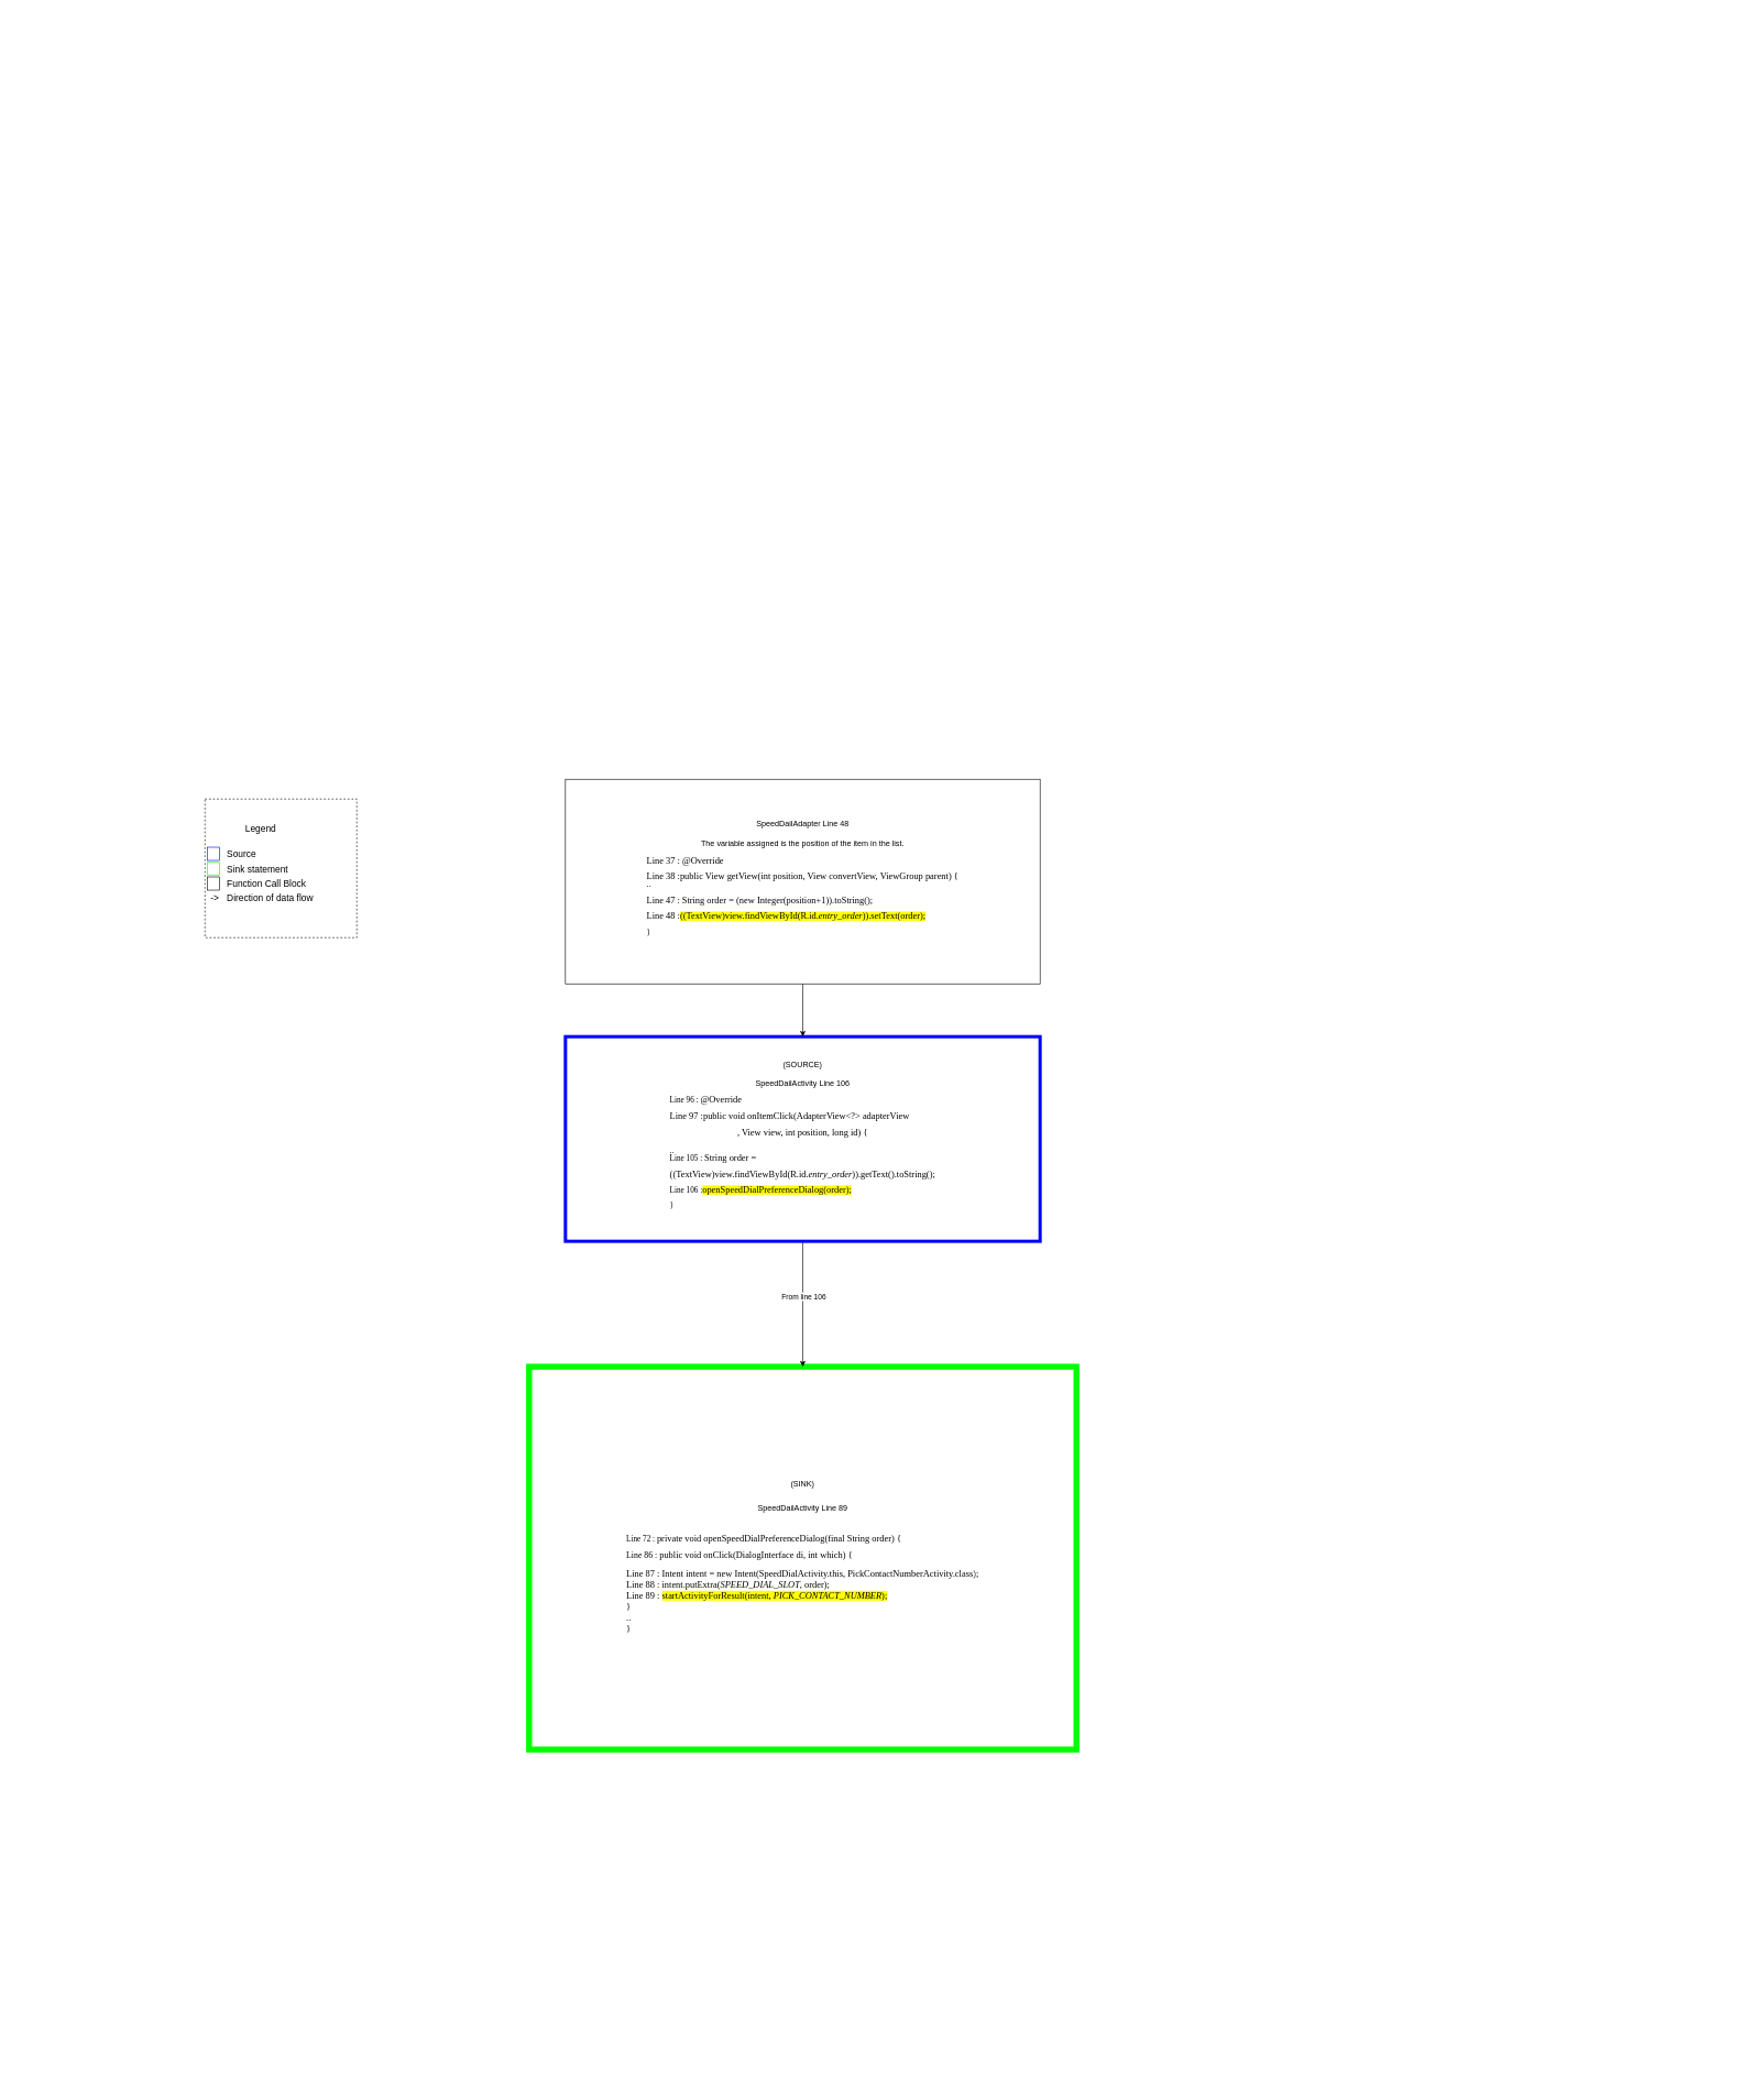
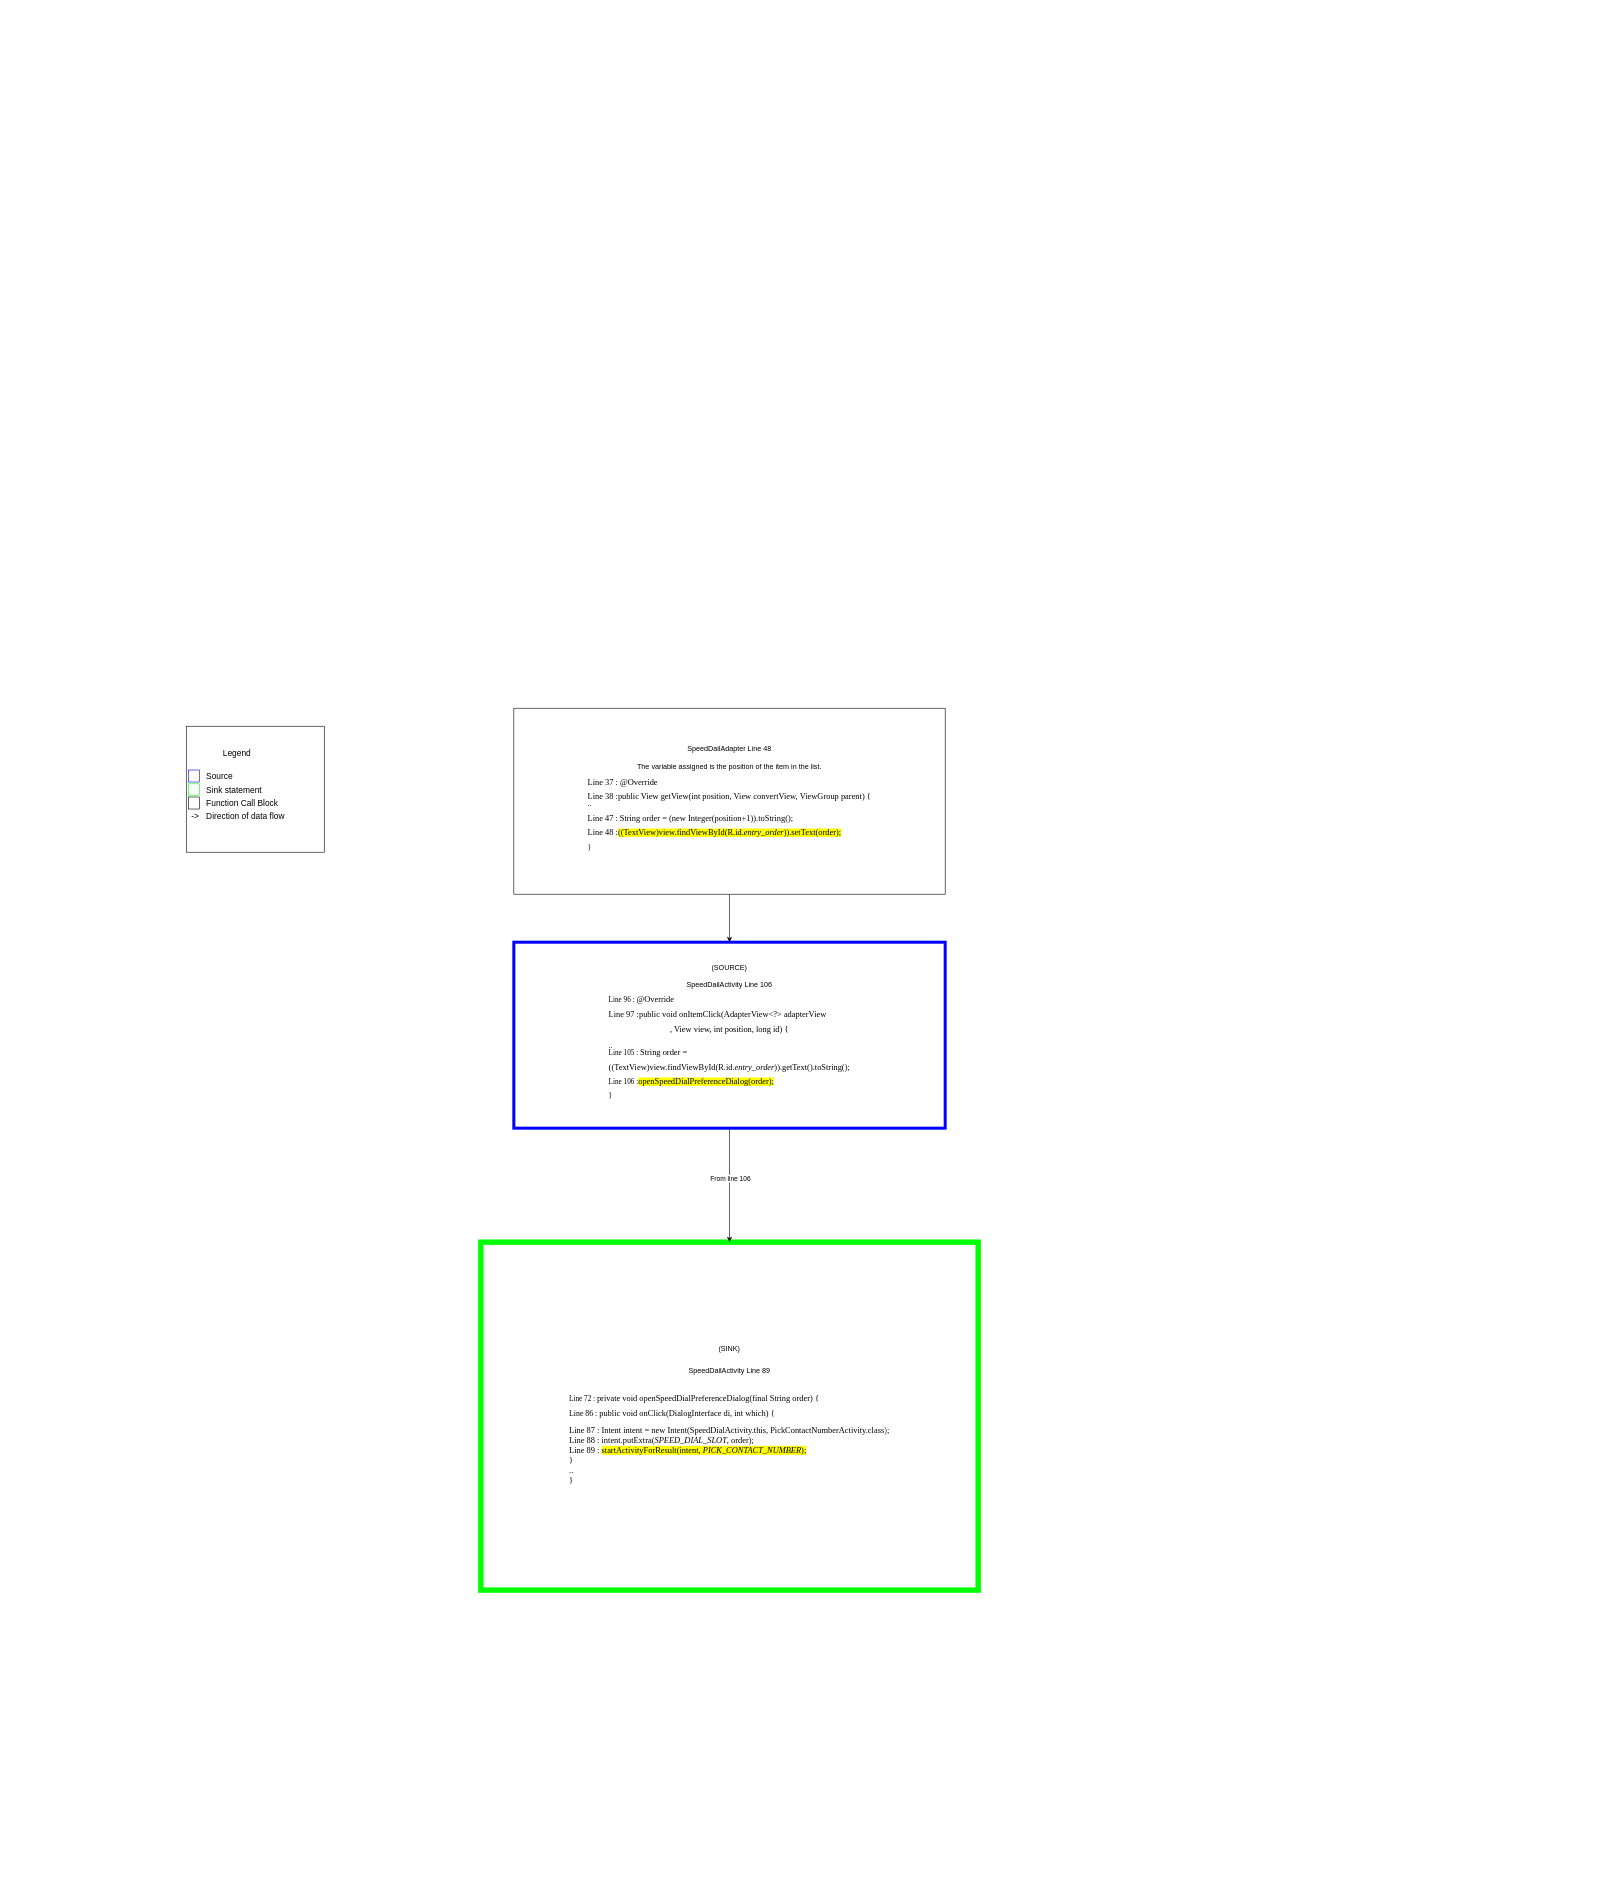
- <mxCell id="45" value="&lt;p style=&quot;line-height: 110%&quot;&gt;&lt;/p&gt;&lt;div style=&quot;text-align: center ; font-size: 14px&quot;&gt;&lt;span&gt;&lt;font style=&quot;font-size: 14px&quot;&gt;&lt;br&gt;&lt;/font&gt;&lt;/span&gt;&lt;/div&gt;&lt;div style=&quot;text-align: center ; font-size: 14px&quot;&gt;&lt;span&gt;&lt;font style=&quot;font-size: 14px&quot;&gt;Legend&lt;/font&gt;&lt;/span&gt;&lt;/div&gt;&lt;font style=&quot;font-size: 14px&quot;&gt;&lt;br&gt;&lt;/font&gt;&lt;table style=&quot;font-size: 14px&quot;&gt;&lt;tbody&gt;&lt;tr&gt;&lt;td style=&quot;border: 1px solid rgb(0 , 0 , 255) ; border-collapse: collapse&quot;&gt;&lt;br&gt;&lt;/td&gt;&lt;td&gt;&amp;nbsp; Source&lt;/td&gt;&lt;/tr&gt;&lt;tr&gt;&lt;td style=&quot;border: 1px solid rgb(0 , 255 , 0) ; border-collapse: collapse&quot;&gt;&lt;font style=&quot;font-size: 14px&quot;&gt;&lt;br&gt;&lt;/font&gt;&lt;/td&gt;&lt;td&gt;&lt;font style=&quot;font-size: 14px&quot;&gt;&amp;nbsp; Sink statement&lt;/font&gt;&lt;/td&gt;&lt;/tr&gt;&lt;tr&gt;&lt;td style=&quot;border: 1px solid rgb(0 , 0 , 0) ; border-collapse: collapse&quot;&gt;&lt;font style=&quot;font-size: 14px&quot;&gt;&lt;br&gt;&lt;/font&gt;&lt;/td&gt;&lt;td&gt;&lt;font style=&quot;font-size: 14px&quot;&gt;&amp;nbsp; Function Call Block&lt;/font&gt;&lt;/td&gt;&lt;/tr&gt;&lt;tr&gt;&lt;td&gt;&amp;nbsp;-&amp;gt;&lt;/td&gt;&lt;td&gt;&amp;nbsp; Direction of data flow&lt;/td&gt;&lt;/tr&gt;&lt;/tbody&gt;&lt;/table&gt;&lt;br&gt;&lt;br&gt;&lt;p&gt;&lt;/p&gt;" style="rounded=0;whiteSpace=wrap;html=1;align=left;dashed=1;" parent="1" vertex="1"><mxGeometry x="310" y="1210" width="230" height="210" as="geometry" /></mxCell>
+ <mxCell id="45" value="&lt;p style=&quot;line-height: 110%&quot;&gt;&lt;/p&gt;&lt;div style=&quot;text-align: center ; font-size: 14px&quot;&gt;&lt;span&gt;&lt;font style=&quot;font-size: 14px&quot;&gt;&lt;br&gt;&lt;/font&gt;&lt;/span&gt;&lt;/div&gt;&lt;div style=&quot;text-align: center ; font-size: 14px&quot;&gt;&lt;span&gt;&lt;font style=&quot;font-size: 14px&quot;&gt;Legend&lt;/font&gt;&lt;/span&gt;&lt;/div&gt;&lt;font style=&quot;font-size: 14px&quot;&gt;&lt;br&gt;&lt;/font&gt;&lt;table style=&quot;font-size: 14px&quot;&gt;&lt;tbody&gt;&lt;tr&gt;&lt;td style=&quot;border: 1px solid rgb(0 , 0 , 255) ; border-collapse: collapse&quot;&gt;&lt;br&gt;&lt;/td&gt;&lt;td&gt;&amp;nbsp; Source&lt;/td&gt;&lt;/tr&gt;&lt;tr&gt;&lt;td style=&quot;border: 1px solid rgb(0 , 255 , 0) ; border-collapse: collapse&quot;&gt;&lt;font style=&quot;font-size: 14px&quot;&gt;&lt;br&gt;&lt;/font&gt;&lt;/td&gt;&lt;td&gt;&lt;font style=&quot;font-size: 14px&quot;&gt;&amp;nbsp; Sink statement&lt;/font&gt;&lt;/td&gt;&lt;/tr&gt;&lt;tr&gt;&lt;td style=&quot;border: 1px solid rgb(0 , 0 , 0) ; border-collapse: collapse&quot;&gt;&lt;font style=&quot;font-size: 14px&quot;&gt;&lt;br&gt;&lt;/font&gt;&lt;/td&gt;&lt;td&gt;&lt;font style=&quot;font-size: 14px&quot;&gt;&amp;nbsp; Function Call Block&lt;/font&gt;&lt;/td&gt;&lt;/tr&gt;&lt;tr&gt;&lt;td&gt;&amp;nbsp;-&amp;gt;&lt;/td&gt;&lt;td&gt;&amp;nbsp; Direction of data flow&lt;/td&gt;&lt;/tr&gt;&lt;/tbody&gt;&lt;/table&gt;&lt;br&gt;&lt;br&gt;&lt;p&gt;&lt;/p&gt;" style="rounded=0;whiteSpace=wrap;html=1;align=left;" parent="1" vertex="1"><mxGeometry x="310" y="1210" width="230" height="210" as="geometry" /></mxCell>
